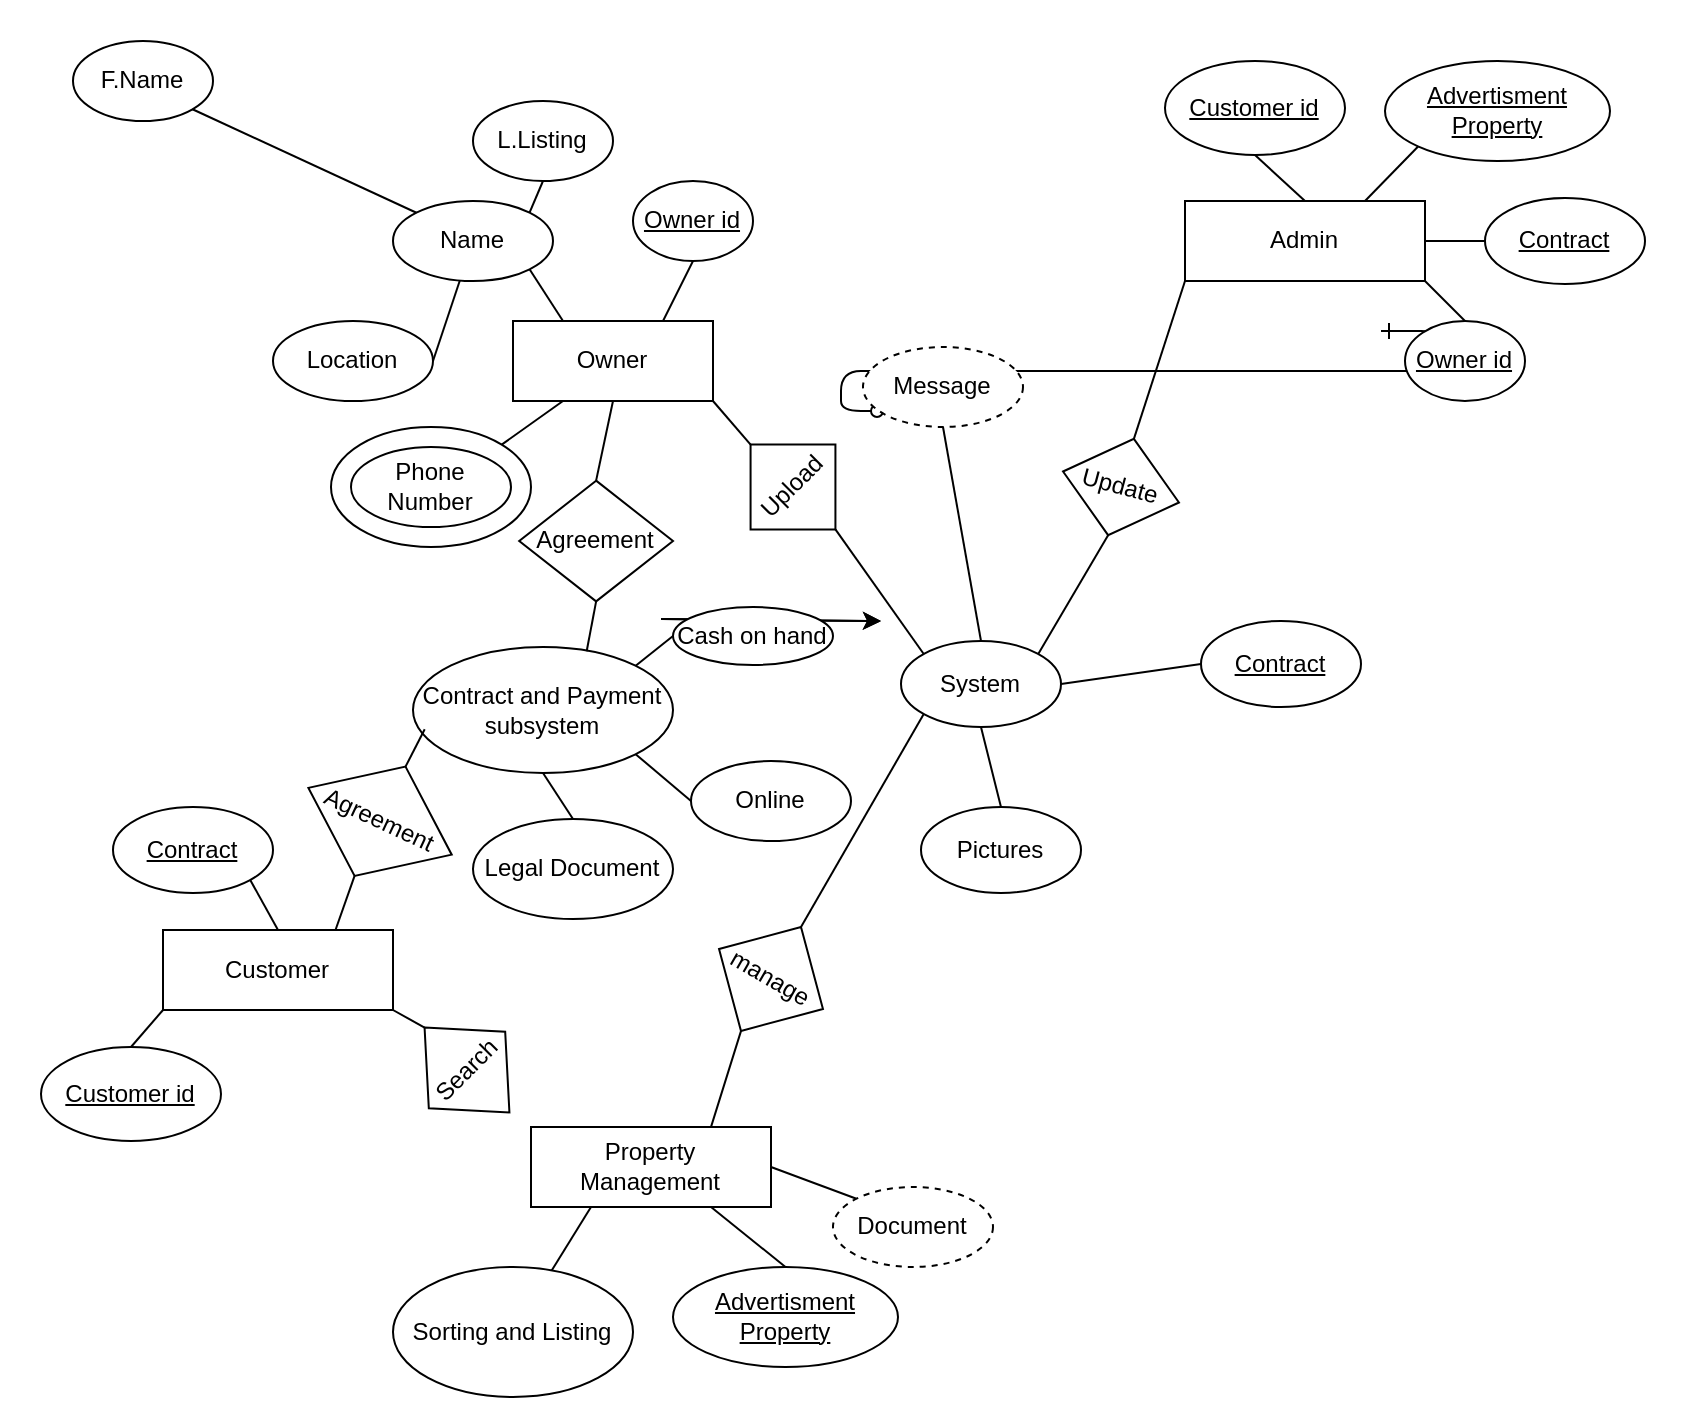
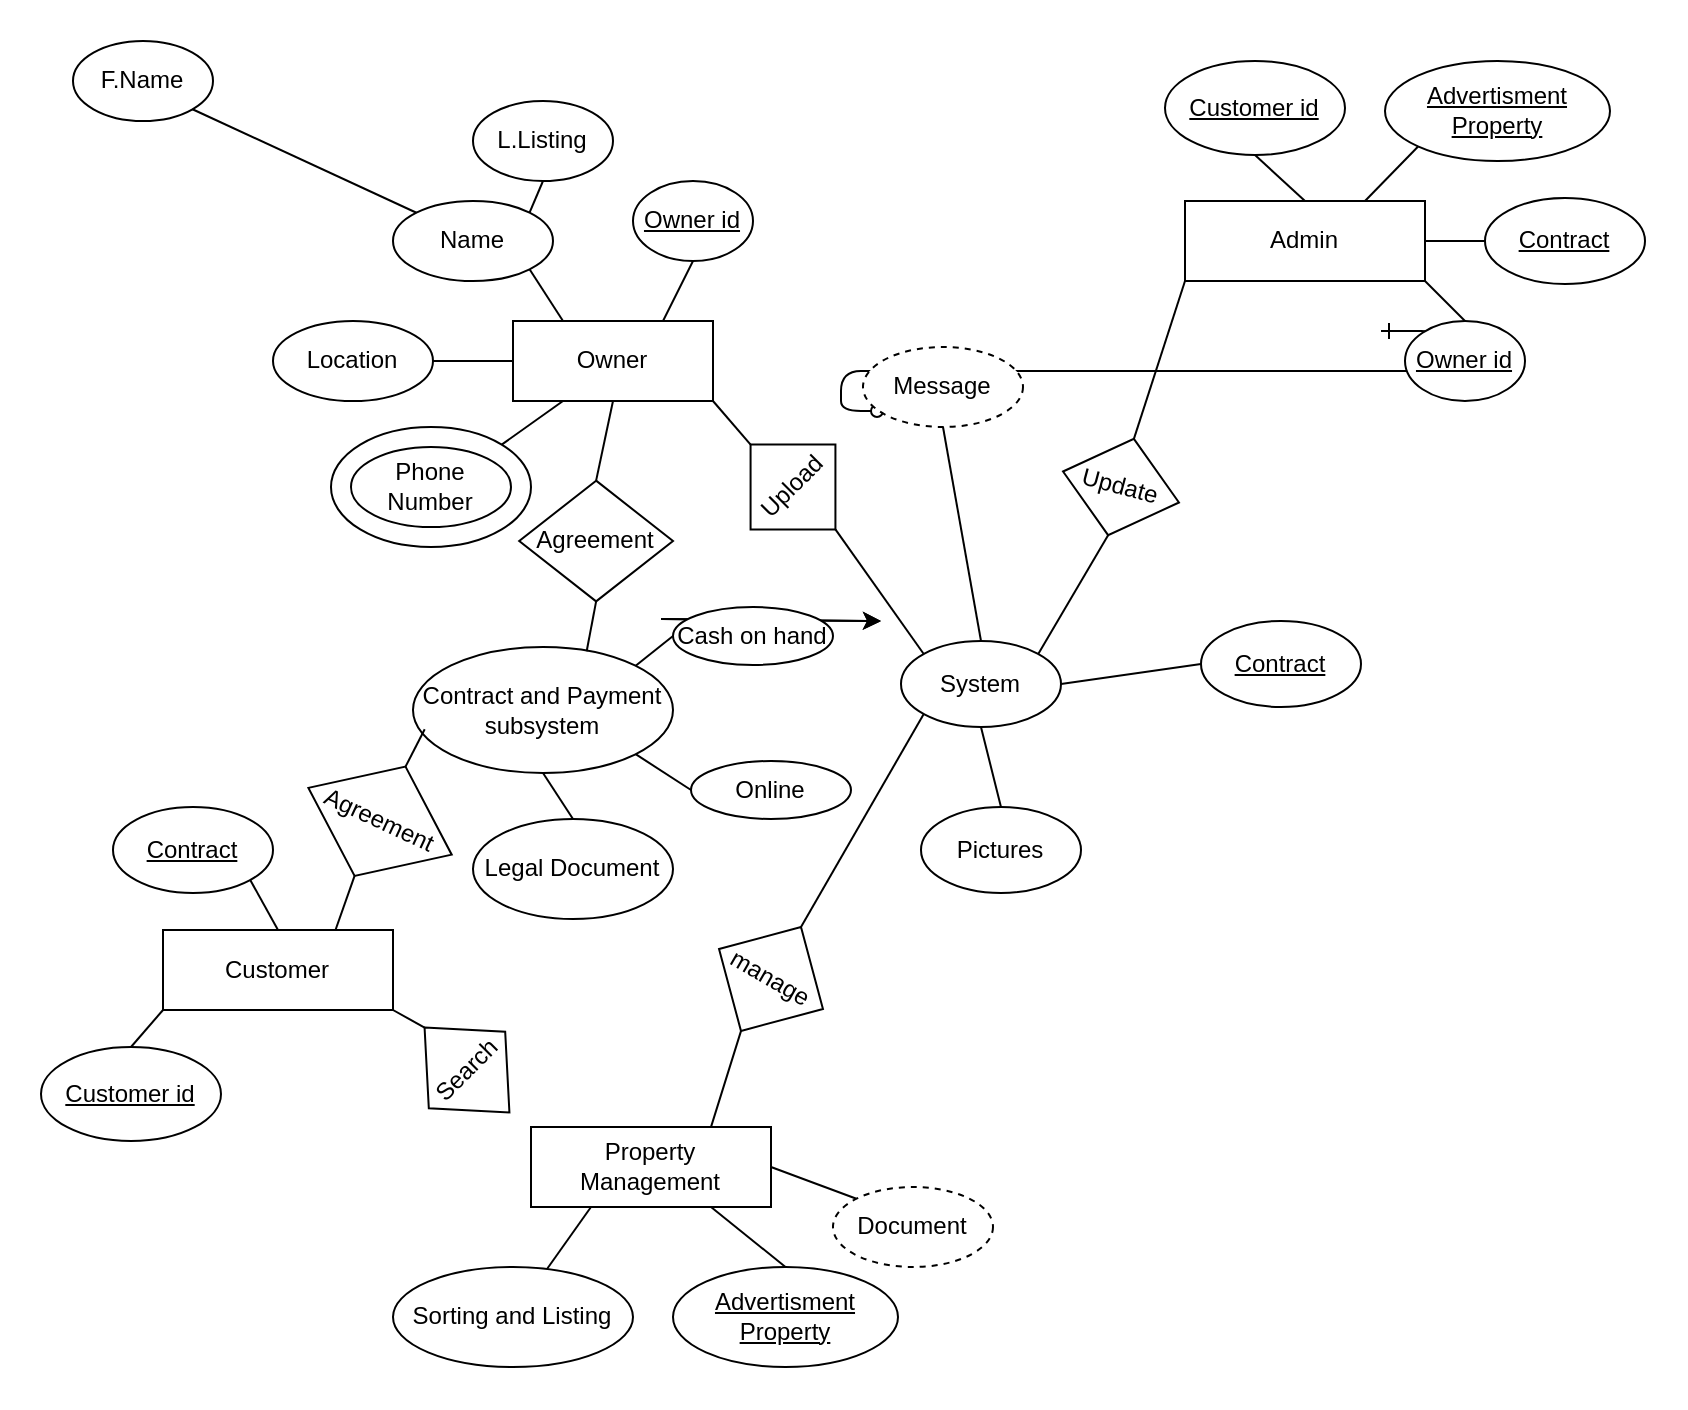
- <mxCell id="21" value="" style="endArrow=none;html=1;rounded=0;exitX=1;exitY=0.5;exitDx=0;exitDy=0;" edge="1" parent="1" source="12" target="15"><mxGeometry width="50" height="50" relative="1" as="geometry"><mxPoint x="371" y="200" as="sourcePoint" /><mxPoint x="386" y="170" as="targetPoint" /></mxGeometry></mxCell>
+ <mxCell id="21" value="" style="endArrow=none;html=1;rounded=0;exitX=1;exitY=0.5;exitDx=0;exitDy=0;entryX=0;entryY=0.5;entryDx=0;entryDy=0;" edge="1" parent="1" source="12" target="8"><mxGeometry width="50" height="50" relative="1" as="geometry"><mxPoint x="371" y="200" as="sourcePoint" /><mxPoint x="386" y="170" as="targetPoint" /></mxGeometry></mxCell>
- <mxCell id="60" value="Online" style="ellipse;whiteSpace=wrap;html=1;" vertex="1" parent="1"><mxGeometry x="345" y="380" width="80" height="40" as="geometry" /></mxCell>
+ <mxCell id="60" value="Online" style="ellipse;whiteSpace=wrap;html=1;" vertex="1" parent="1"><mxGeometry x="345" y="380" width="80" height="29" as="geometry" /></mxCell>
- <mxCell id="31" value="Sorting and Listing" style="ellipse;whiteSpace=wrap;html=1;" vertex="1" parent="1"><mxGeometry x="196" y="633" width="120" height="65" as="geometry" /></mxCell>
+ <mxCell id="31" value="Sorting and Listing" style="ellipse;whiteSpace=wrap;html=1;" vertex="1" parent="1"><mxGeometry x="196" y="633" width="120" height="50" as="geometry" /></mxCell>
